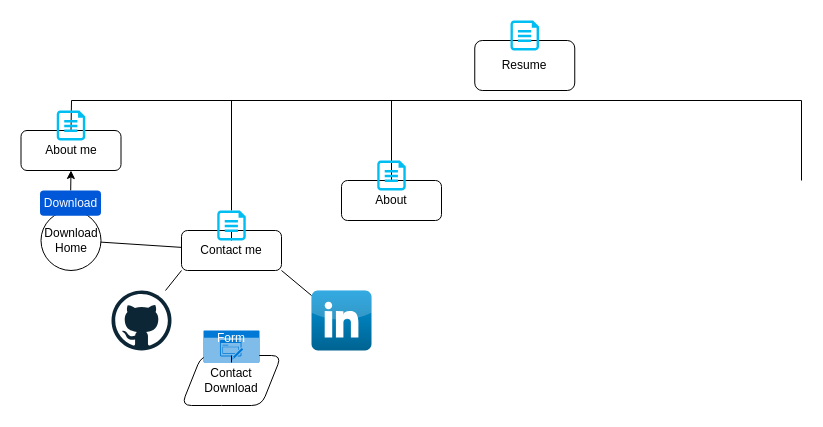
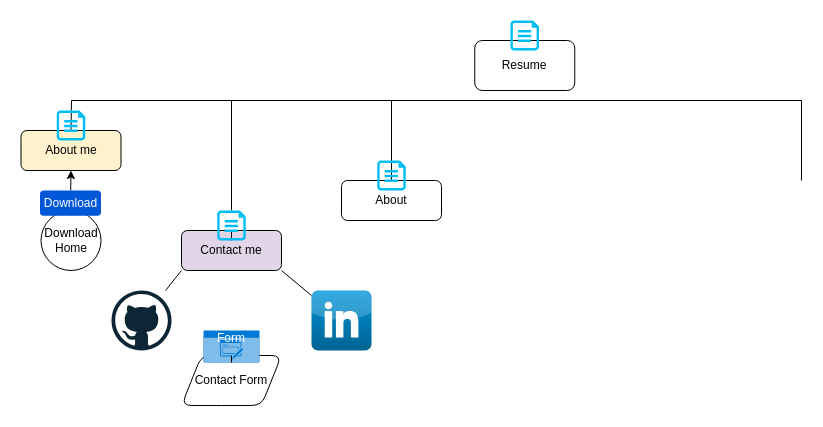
- <mxCell id="8" value="About me" style="rounded=1;whiteSpace=wrap;html=1;" vertex="1" parent="1"><mxGeometry x="20.5" y="130" width="100" height="40" as="geometry" /></mxCell>
+ <mxCell id="8" value="About me" style="rounded=1;whiteSpace=wrap;html=1;fillColor=#fff2cc;" vertex="1" parent="1"><mxGeometry x="20.5" y="130" width="100" height="40" as="geometry" /></mxCell>
- <mxCell id="19" value="" style="endArrow=none;html=1;rounded=0;" edge="1" parent="1" source="16" target="9"><mxGeometry width="50" height="50" relative="1" as="geometry"><mxPoint x="71" y="210" as="sourcePoint" /><mxPoint x="71" y="170" as="targetPoint" /></mxGeometry></mxCell>
+ <mxCell id="19" value="" style="endArrow=none;html=1;rounded=0;entryX=0.5;entryY=1;entryDx=0;entryDy=0;" edge="1" parent="1" source="16" target="20"><mxGeometry width="50" height="50" relative="1" as="geometry"><mxPoint x="71" y="210" as="sourcePoint" /><mxPoint x="71" y="170" as="targetPoint" /></mxGeometry></mxCell>
- <mxCell id="9" value="Contact me" style="rounded=1;whiteSpace=wrap;html=1;" vertex="1" parent="1"><mxGeometry x="181" y="230" width="100" height="40" as="geometry" /></mxCell>
+ <mxCell id="9" value="Contact me" style="rounded=1;whiteSpace=wrap;html=1;fillColor=#e1d5e7;" vertex="1" parent="1"><mxGeometry x="181" y="230" width="100" height="40" as="geometry" /></mxCell>
- <mxCell id="23" value="Contact Download" style="shape=parallelogram;perimeter=parallelogramPerimeter;whiteSpace=wrap;html=1;fixedSize=1;rounded=1;" vertex="1" parent="1"><mxGeometry x="181" y="355" width="100" height="50" as="geometry" /></mxCell>
+ <mxCell id="23" value="Contact Form" style="shape=parallelogram;perimeter=parallelogramPerimeter;whiteSpace=wrap;html=1;fixedSize=1;rounded=1;" vertex="1" parent="1"><mxGeometry x="181" y="355" width="100" height="50" as="geometry" /></mxCell>
